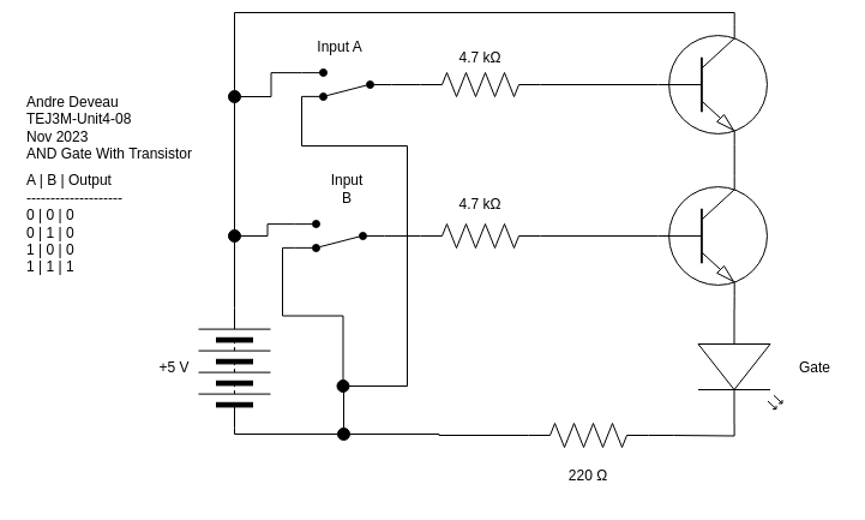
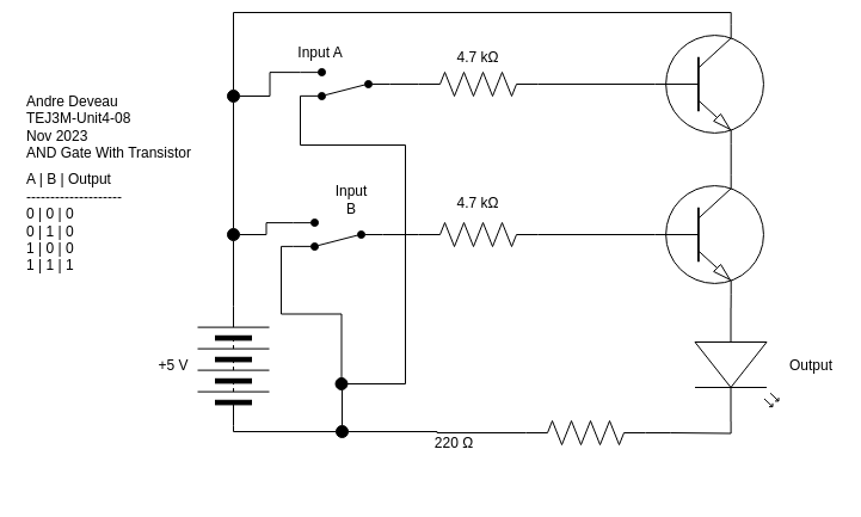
- <mxCell id="40" value="Input A" style="text;html=1;strokeColor=none;fillColor=none;align=center;verticalAlign=middle;whiteSpace=wrap;rounded=0;" vertex="1" parent="1"><mxGeometry x="262.5" y="31" width="40" height="15" as="geometry" /></mxCell>
+ <mxCell id="40" value="Input A" style="text;html=1;strokeColor=none;fillColor=none;align=center;verticalAlign=middle;whiteSpace=wrap;rounded=0;" vertex="1" parent="1"><mxGeometry x="247.5" y="36" width="40" height="15" as="geometry" /></mxCell>
- <mxCell id="11" value="Input B" style="text;html=1;strokeColor=none;fillColor=none;align=center;verticalAlign=middle;whiteSpace=wrap;rounded=0;" parent="1" vertex="1"><mxGeometry x="268.5" y="149" width="40" height="15" as="geometry" /></mxCell>
+ <mxCell id="11" value="Input B" style="text;html=1;strokeColor=none;fillColor=none;align=center;verticalAlign=middle;whiteSpace=wrap;rounded=0;" parent="1" vertex="1"><mxGeometry x="273.5" y="159" width="40" height="15" as="geometry" /></mxCell>
- <mxCell id="12" value="Gate" style="text;html=1;strokeColor=none;fillColor=none;align=center;verticalAlign=middle;whiteSpace=wrap;rounded=0;" parent="1" vertex="1"><mxGeometry x="659" y="299.75" width="40" height="12.5" as="geometry" /></mxCell>
+ <mxCell id="12" value="Output" style="text;html=1;strokeColor=none;fillColor=none;align=center;verticalAlign=middle;whiteSpace=wrap;rounded=0;" parent="1" vertex="1"><mxGeometry x="659" y="299.75" width="40" height="12.5" as="geometry" /></mxCell>
- <mxCell id="8" value="220&amp;nbsp;Ω" style="text;html=1;strokeColor=none;fillColor=none;align=center;verticalAlign=middle;whiteSpace=wrap;rounded=0;" parent="1" vertex="1"><mxGeometry x="460" y="381" width="60" height="30" as="geometry" /></mxCell>
+ <mxCell id="8" value="220&amp;nbsp;Ω" style="text;html=1;strokeColor=none;fillColor=none;align=center;verticalAlign=middle;whiteSpace=wrap;rounded=0;" parent="1" vertex="1"><mxGeometry x="350" y="356" width="60" height="30" as="geometry" /></mxCell>
